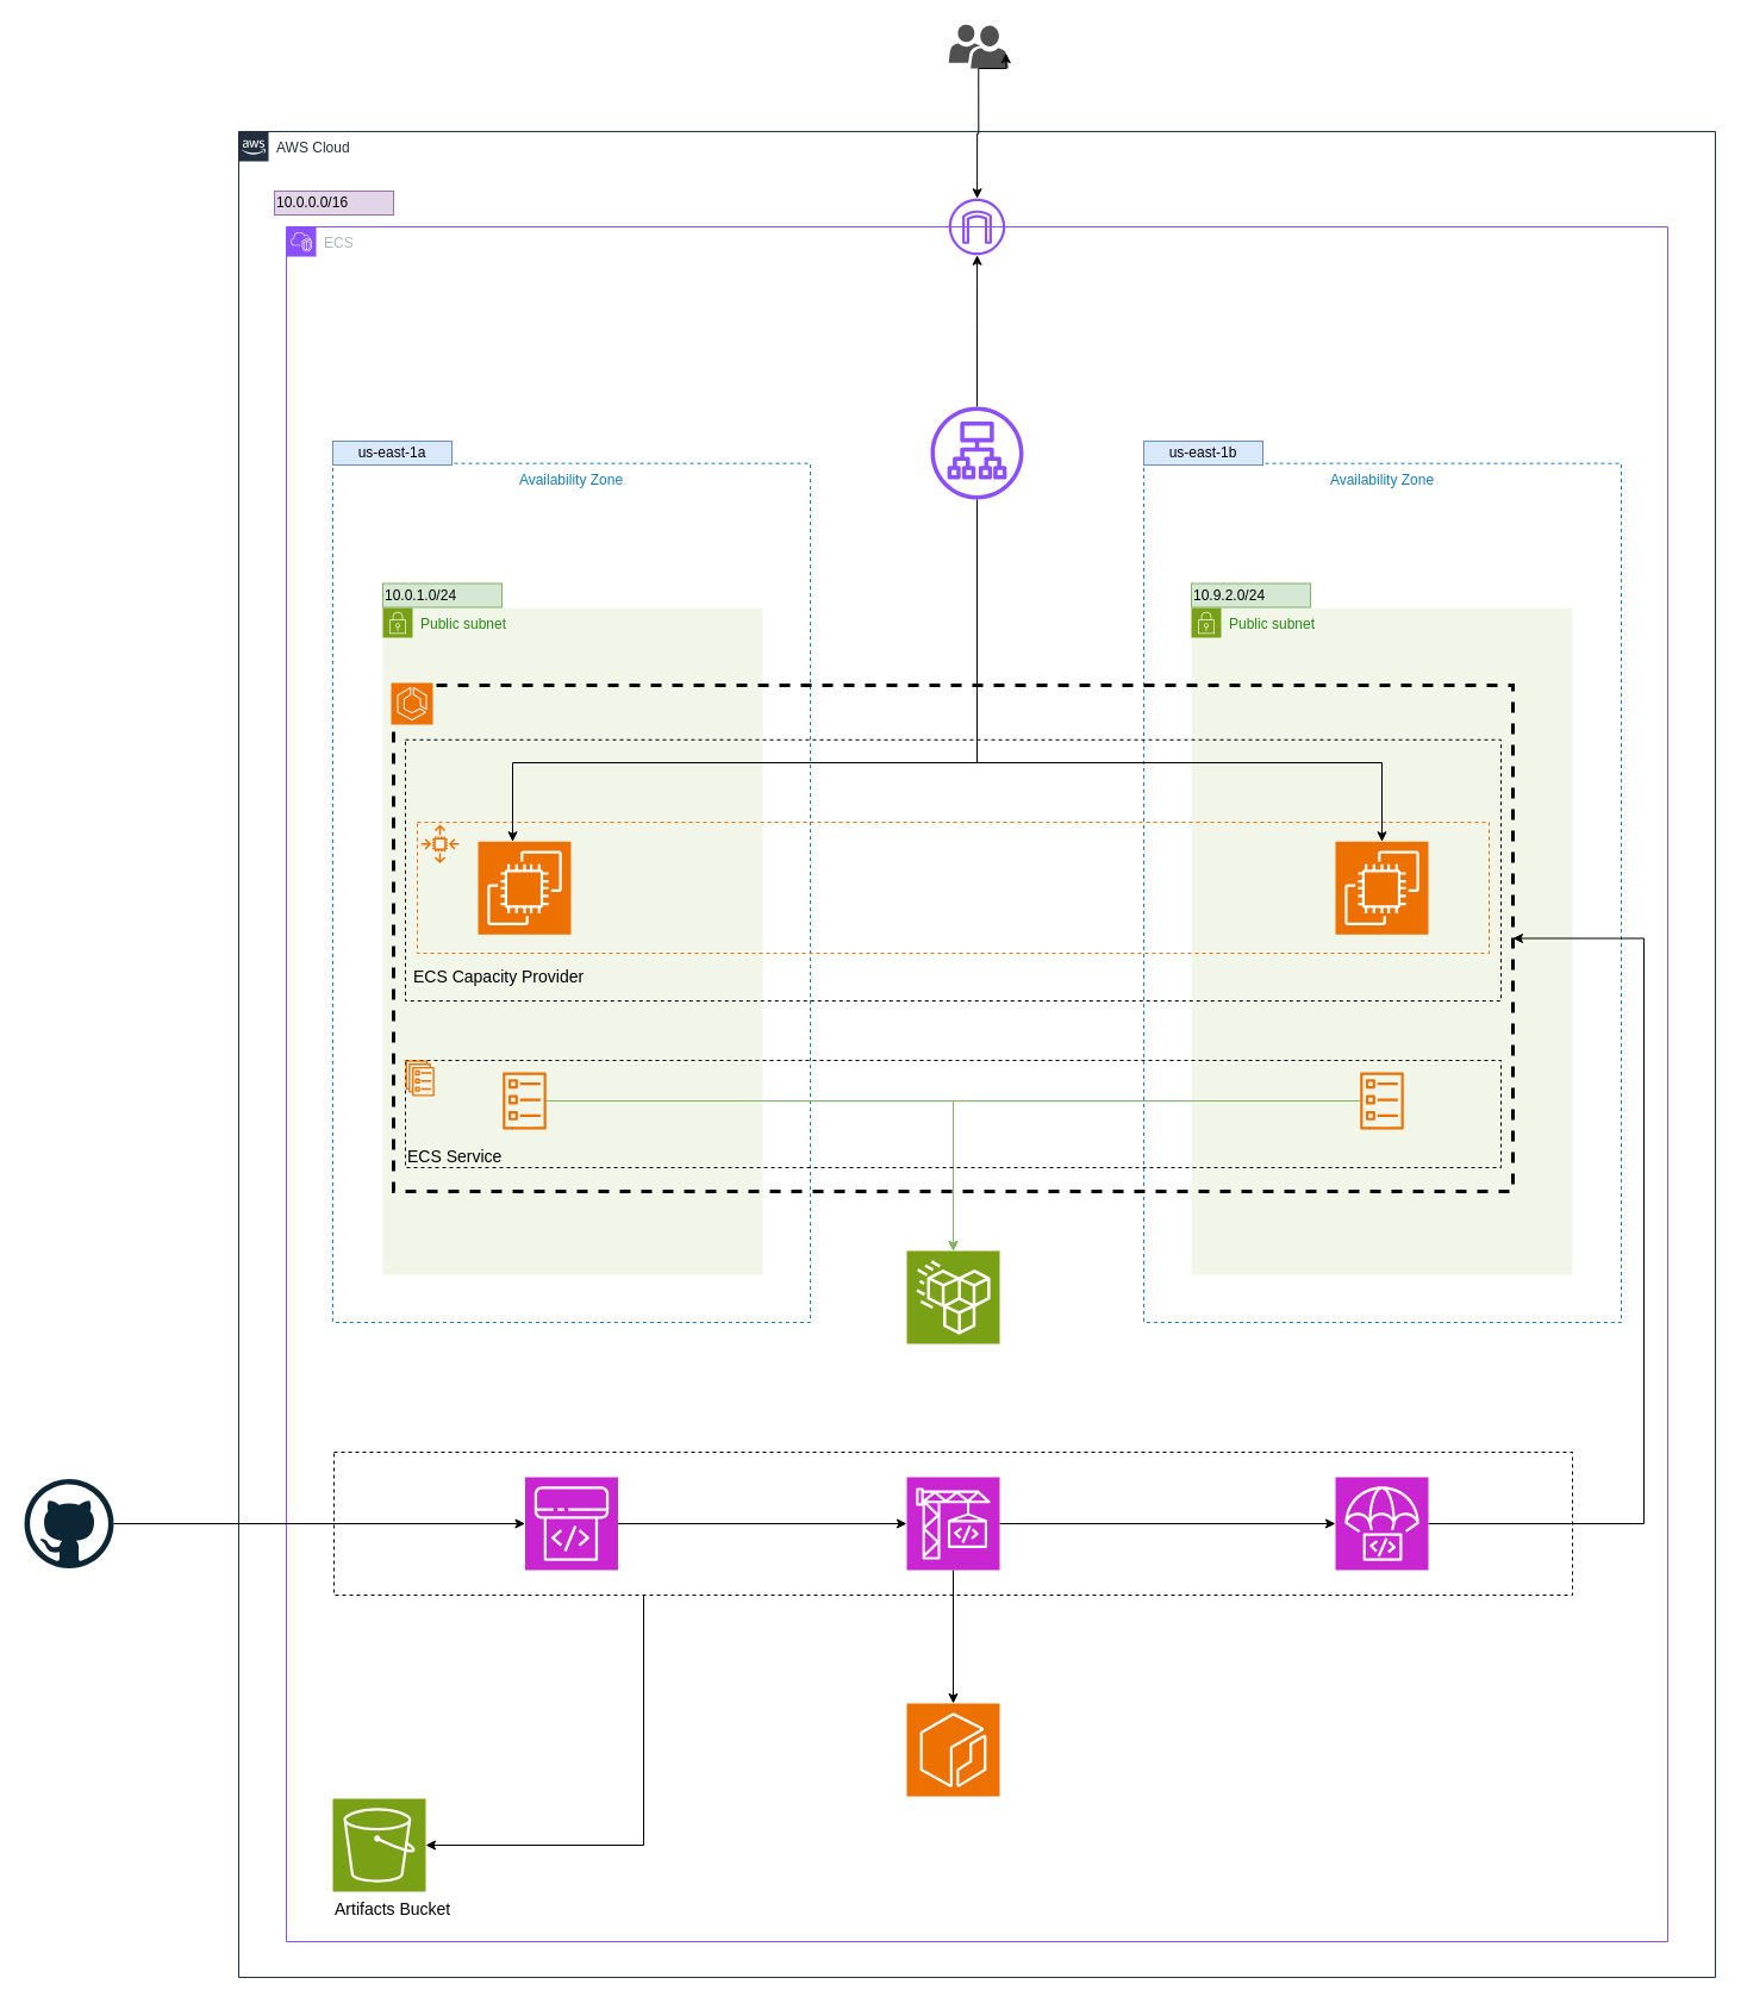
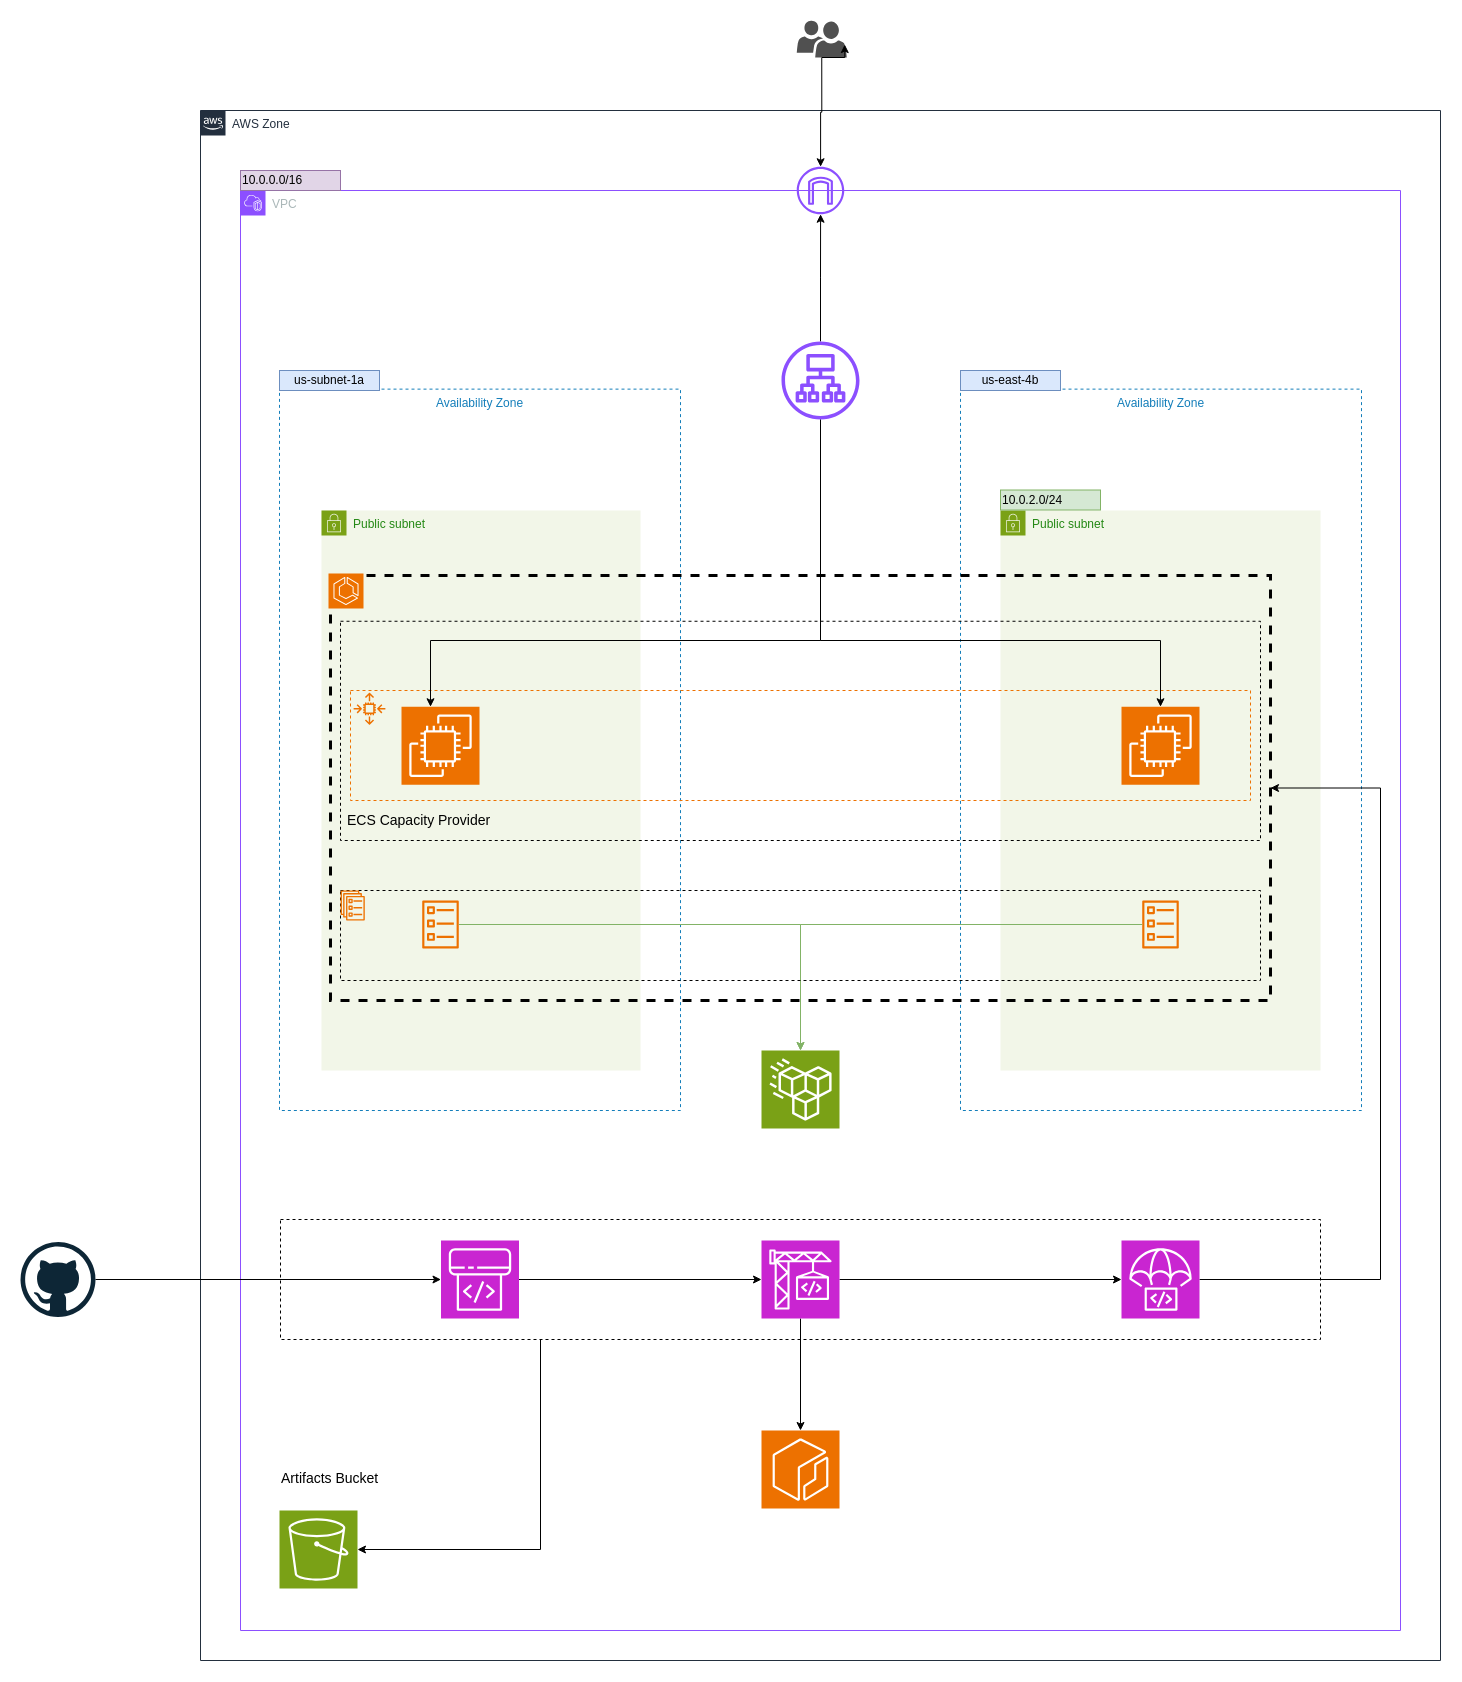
- <mxCell id="2" value="AWS Cloud" style="points=[[0,0],[0.25,0],[0.5,0],[0.75,0],[1,0],[1,0.25],[1,0.5],[1,0.75],[1,1],[0.75,1],[0.5,1],[0.25,1],[0,1],[0,0.75],[0,0.5],[0,0.25]];outlineConnect=0;gradientColor=none;html=1;whiteSpace=wrap;fontSize=12;fontStyle=0;shape=mxgraph.aws4.group;grIcon=mxgraph.aws4.group_aws_cloud_alt;strokeColor=#232F3E;fillColor=none;verticalAlign=top;align=left;spacingLeft=30;fontColor=#232F3E;dashed=0;container=1;pointerEvents=0;collapsible=0;recursiveResize=0;movable=1;resizable=1;rotatable=1;deletable=1;editable=1;locked=0;connectable=1;" parent="1" vertex="1"><mxGeometry x="200" y="110" width="1240" height="1550" as="geometry" /></mxCell>
+ <mxCell id="2" value="AWS Zone" style="points=[[0,0],[0.25,0],[0.5,0],[0.75,0],[1,0],[1,0.25],[1,0.5],[1,0.75],[1,1],[0.75,1],[0.5,1],[0.25,1],[0,1],[0,0.75],[0,0.5],[0,0.25]];outlineConnect=0;gradientColor=none;html=1;whiteSpace=wrap;fontSize=12;fontStyle=0;shape=mxgraph.aws4.group;grIcon=mxgraph.aws4.group_aws_cloud_alt;strokeColor=#232F3E;fillColor=none;verticalAlign=top;align=left;spacingLeft=30;fontColor=#232F3E;dashed=0;container=1;pointerEvents=0;collapsible=0;recursiveResize=0;movable=1;resizable=1;rotatable=1;deletable=1;editable=1;locked=0;connectable=1;" parent="1" vertex="1"><mxGeometry x="200" y="110" width="1240" height="1550" as="geometry" /></mxCell>
- <mxCell id="44" value="10.0.0.0/16" style="text;html=1;align=left;verticalAlign=middle;whiteSpace=wrap;rounded=0;fillColor=#e1d5e7;strokeColor=#9673a6;" parent="2" vertex="1"><mxGeometry x="30" y="50" width="100" height="20" as="geometry" /></mxCell>
+ <mxCell id="44" value="10.0.0.0/16" style="text;html=1;align=left;verticalAlign=middle;whiteSpace=wrap;rounded=0;fillColor=#e1d5e7;strokeColor=#9673a6;" parent="2" vertex="1"><mxGeometry x="40" y="60" width="100" height="20" as="geometry" /></mxCell>
- <mxCell id="3" value="ECS" style="points=[[0,0],[0.25,0],[0.5,0],[0.75,0],[1,0],[1,0.25],[1,0.5],[1,0.75],[1,1],[0.75,1],[0.5,1],[0.25,1],[0,1],[0,0.75],[0,0.5],[0,0.25]];outlineConnect=0;gradientColor=none;html=1;whiteSpace=wrap;fontSize=12;fontStyle=0;container=1;pointerEvents=0;collapsible=0;recursiveResize=0;shape=mxgraph.aws4.group;grIcon=mxgraph.aws4.group_vpc2;strokeColor=#8C4FFF;fillColor=none;verticalAlign=top;align=left;spacingLeft=30;fontColor=#AAB7B8;dashed=0;" parent="2" vertex="1"><mxGeometry x="40" y="80" width="1160" height="1440" as="geometry" /></mxCell>
+ <mxCell id="3" value="VPC" style="points=[[0,0],[0.25,0],[0.5,0],[0.75,0],[1,0],[1,0.25],[1,0.5],[1,0.75],[1,1],[0.75,1],[0.5,1],[0.25,1],[0,1],[0,0.75],[0,0.5],[0,0.25]];outlineConnect=0;gradientColor=none;html=1;whiteSpace=wrap;fontSize=12;fontStyle=0;container=1;pointerEvents=0;collapsible=0;recursiveResize=0;shape=mxgraph.aws4.group;grIcon=mxgraph.aws4.group_vpc2;strokeColor=#8C4FFF;fillColor=none;verticalAlign=top;align=left;spacingLeft=30;fontColor=#AAB7B8;dashed=0;" parent="2" vertex="1"><mxGeometry x="40" y="80" width="1160" height="1440" as="geometry" /></mxCell>
- <mxCell id="10" value="us-east-1a" style="text;html=1;align=center;verticalAlign=middle;whiteSpace=wrap;rounded=0;fillColor=#dae8fc;strokeColor=#6c8ebf;" parent="3" vertex="1"><mxGeometry x="39" y="180" width="100" height="20" as="geometry" /></mxCell>
+ <mxCell id="10" value="us-subnet-1a" style="text;html=1;align=center;verticalAlign=middle;whiteSpace=wrap;rounded=0;fillColor=#dae8fc;strokeColor=#6c8ebf;" parent="3" vertex="1"><mxGeometry x="39" y="180" width="100" height="20" as="geometry" /></mxCell>
- <mxCell id="16" value="us-east-1b" style="text;html=1;align=center;verticalAlign=middle;whiteSpace=wrap;rounded=0;fillColor=#dae8fc;strokeColor=#6c8ebf;" parent="3" vertex="1"><mxGeometry x="720" y="180" width="100" height="20" as="geometry" /></mxCell>
+ <mxCell id="16" value="us-east-4b" style="text;html=1;align=center;verticalAlign=middle;whiteSpace=wrap;rounded=0;fillColor=#dae8fc;strokeColor=#6c8ebf;" parent="3" vertex="1"><mxGeometry x="720" y="180" width="100" height="20" as="geometry" /></mxCell>
- <mxCell id="9" value="10.0.1.0/24" style="text;html=1;align=left;verticalAlign=middle;whiteSpace=wrap;rounded=0;fillColor=#d5e8d4;strokeColor=#82b366;" parent="3" vertex="1"><mxGeometry x="81" y="299.5" width="100" height="20" as="geometry" /></mxCell>
- <mxCell id="15" value="10.9.2.0/24" style="text;html=1;align=left;verticalAlign=middle;whiteSpace=wrap;rounded=0;fillColor=#d5e8d4;strokeColor=#82b366;" parent="3" vertex="1"><mxGeometry x="760" y="299.5" width="100" height="20" as="geometry" /></mxCell>
+ <mxCell id="15" value="10.0.2.0/24" style="text;html=1;align=left;verticalAlign=middle;whiteSpace=wrap;rounded=0;fillColor=#d5e8d4;strokeColor=#82b366;" parent="3" vertex="1"><mxGeometry x="760" y="299.5" width="100" height="20" as="geometry" /></mxCell>
- <mxCell id="21" value="&lt;font style=&quot;font-size: 14px;&quot;&gt;ECS Service&lt;/font&gt;" style="text;html=1;align=left;verticalAlign=middle;whiteSpace=wrap;rounded=0;" parent="3" vertex="1"><mxGeometry x="100" y="771" width="198" height="19.5" as="geometry" /></mxCell>
- <mxCell id="37" value="&lt;font style=&quot;font-size: 14px;&quot;&gt;Artifacts Bucket&lt;/font&gt;" style="text;html=1;align=left;verticalAlign=middle;resizable=0;points=[];autosize=1;strokeColor=none;fillColor=none;" vertex="1" parent="3"><mxGeometry x="39" y="1398" width="120" height="30" as="geometry" /></mxCell>
+ <mxCell id="37" value="&lt;font style=&quot;font-size: 14px;&quot;&gt;Artifacts Bucket&lt;/font&gt;" style="text;html=1;align=left;verticalAlign=middle;resizable=0;points=[];autosize=1;strokeColor=none;fillColor=none;" vertex="1" parent="3"><mxGeometry x="39" y="1273" width="120" height="30" as="geometry" /></mxCell>
